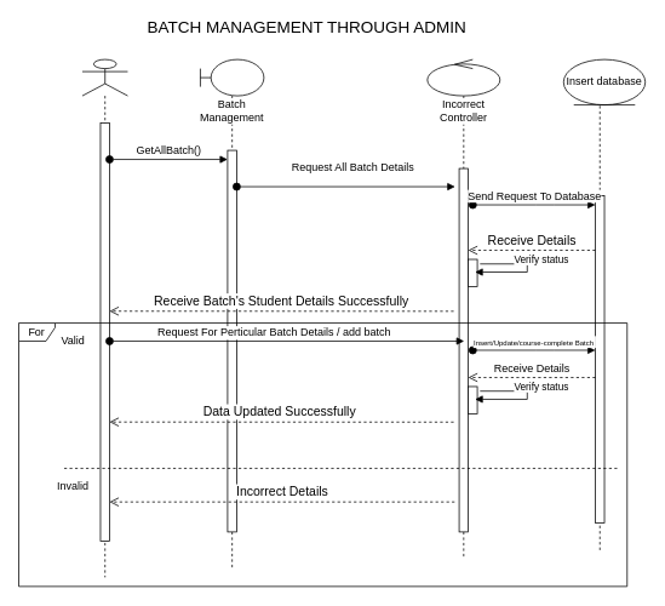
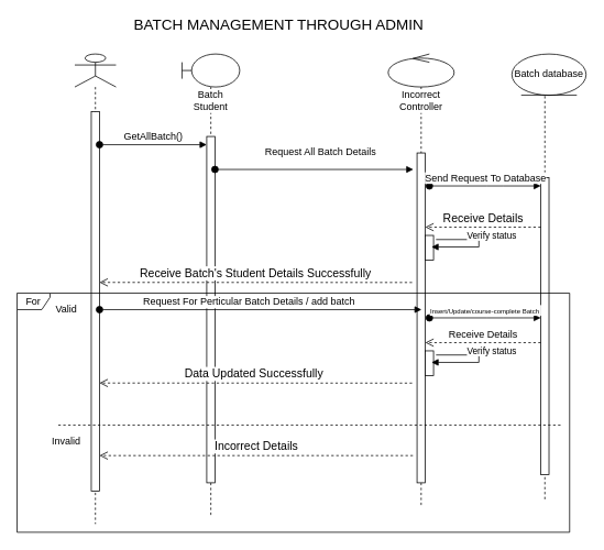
- <mxCell id="10" value="Insert database" style="ellipse;shape=umlEntity;whiteSpace=wrap;html=1;" parent="1" vertex="1"><mxGeometry x="620" y="65" width="90" height="50" as="geometry" /></mxCell>
+ <mxCell id="10" value="Batch database" style="ellipse;shape=umlEntity;whiteSpace=wrap;html=1;" parent="1" vertex="1"><mxGeometry x="620" y="65" width="90" height="50" as="geometry" /></mxCell>
- <mxCell id="5" value="Batch Management" style="shape=umlLifeline;participant=umlBoundary;perimeter=lifelinePerimeter;whiteSpace=wrap;html=1;container=1;collapsible=0;recursiveResize=0;verticalAlign=top;spacingTop=36;labelBackgroundColor=#ffffff;outlineConnect=0;" parent="1" vertex="1"><mxGeometry x="220" y="65" width="70" height="560" as="geometry" /></mxCell>
+ <mxCell id="5" value="Batch Student" style="shape=umlLifeline;participant=umlBoundary;perimeter=lifelinePerimeter;whiteSpace=wrap;html=1;container=1;collapsible=0;recursiveResize=0;verticalAlign=top;spacingTop=36;labelBackgroundColor=#ffffff;outlineConnect=0;" parent="1" vertex="1"><mxGeometry x="220" y="65" width="70" height="560" as="geometry" /></mxCell>
